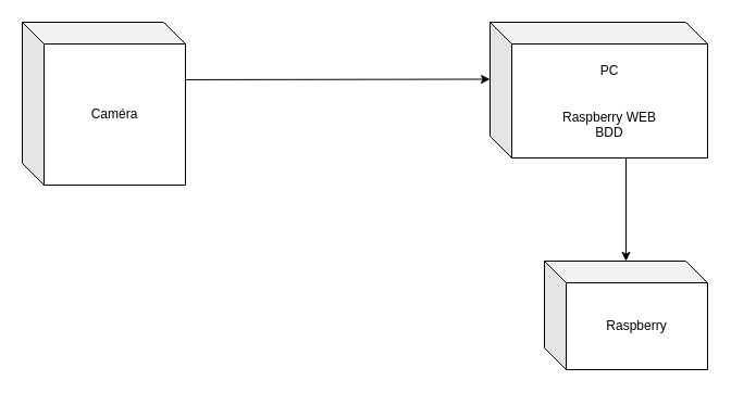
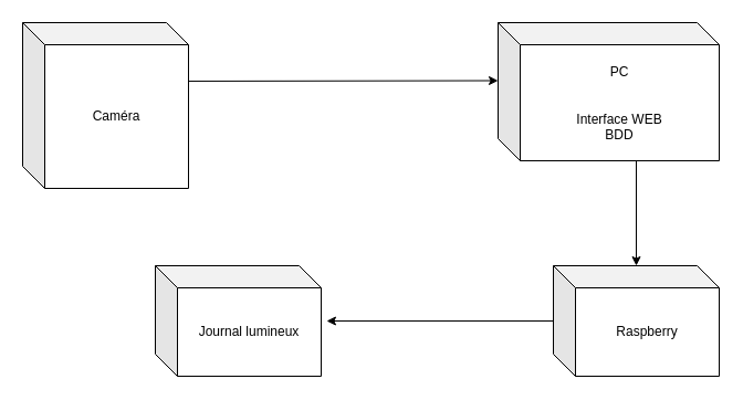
- <mxCell id="5" value="PC&lt;br&gt;&lt;br&gt;&lt;br&gt;Raspberry WEB&lt;br&gt;BDD" style="shape=cube;whiteSpace=wrap;html=1;boundedLbl=1;backgroundOutline=1;darkOpacity=0.05;darkOpacity2=0.1;" vertex="1" parent="1"><mxGeometry x="450" y="20" width="200" height="125" as="geometry" /></mxCell>
+ <mxCell id="5" value="PC&lt;br&gt;&lt;br&gt;&lt;br&gt;Interface WEB&lt;br&gt;BDD" style="shape=cube;whiteSpace=wrap;html=1;boundedLbl=1;backgroundOutline=1;darkOpacity=0.05;darkOpacity2=0.1;" vertex="1" parent="1"><mxGeometry x="450" y="20" width="200" height="125" as="geometry" /></mxCell>
+ <mxCell id="8" value="Journal lumineux" style="shape=cube;whiteSpace=wrap;html=1;boundedLbl=1;backgroundOutline=1;darkOpacity=0.05;darkOpacity2=0.1;" vertex="1" parent="1"><mxGeometry x="140" y="240" width="150" height="100" as="geometry" /></mxCell>
+ <mxCell id="6" style="edgeStyle=orthogonalEdgeStyle;rounded=0;orthogonalLoop=1;jettySize=auto;html=1;entryX=1.033;entryY=0.5;entryDx=0;entryDy=0;entryPerimeter=0;" edge="1" parent="1" source="7" target="8"><mxGeometry relative="1" as="geometry" /></mxCell>
